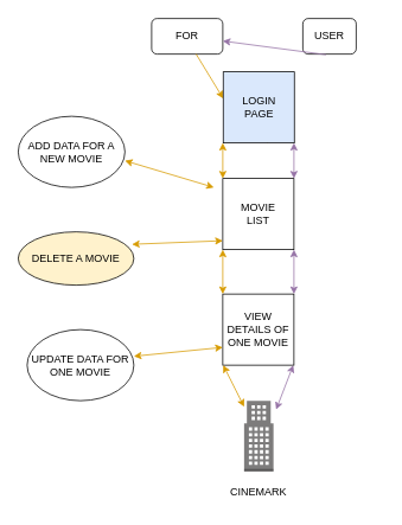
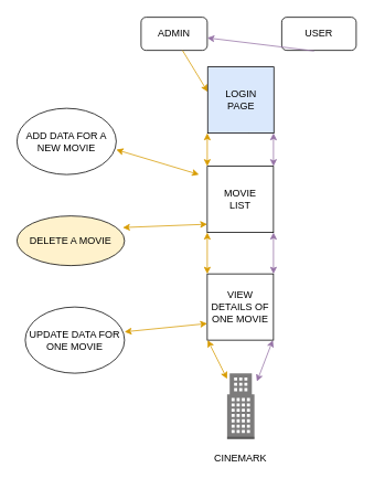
- <mxCell id="2" value="&lt;div&gt;FOR&lt;/div&gt;" style="rounded=1;whiteSpace=wrap;html=1;" vertex="1" parent="1"><mxGeometry x="170" y="20" width="80" height="40" as="geometry" /></mxCell>
+ <mxCell id="2" value="&lt;div&gt;ADMIN&lt;/div&gt;" style="rounded=1;whiteSpace=wrap;html=1;" vertex="1" parent="1"><mxGeometry x="170" y="20" width="80" height="40" as="geometry" /></mxCell>
- <mxCell id="3" value="&lt;div&gt;USER&lt;/div&gt;" style="rounded=1;whiteSpace=wrap;html=1;" vertex="1" parent="1"><mxGeometry x="340" y="20" width="60" height="40" as="geometry" /></mxCell>
+ <mxCell id="3" value="&lt;div&gt;USER&lt;/div&gt;" style="rounded=1;whiteSpace=wrap;html=1;" vertex="1" parent="1"><mxGeometry x="340" y="20" width="90" height="40" as="geometry" /></mxCell>
